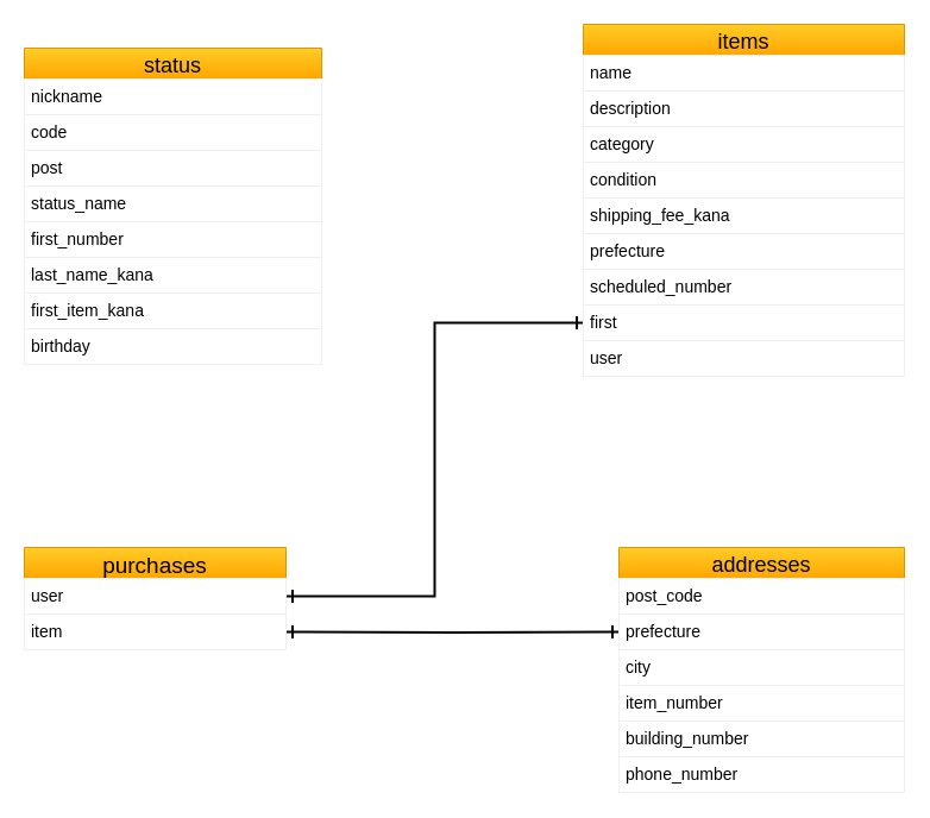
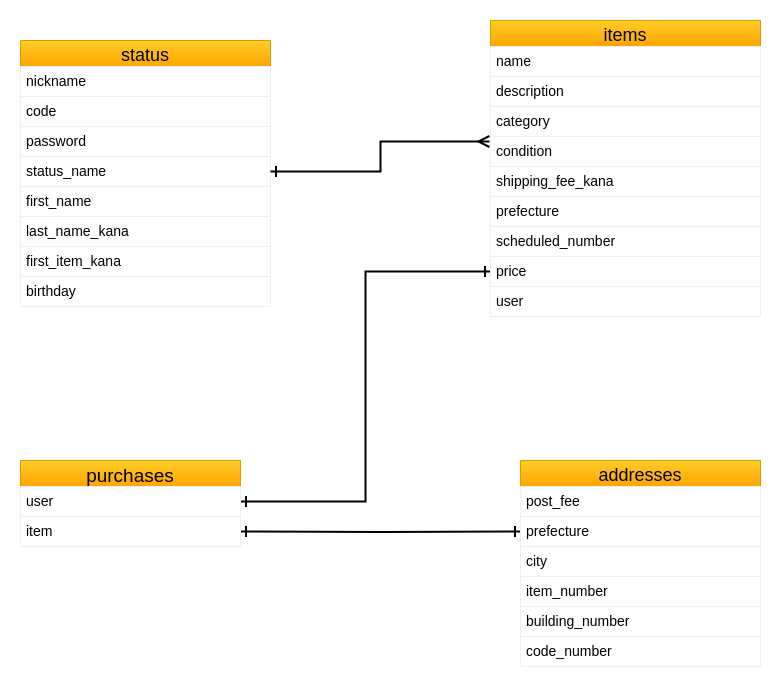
- <mxCell id="5" value="post" style="text;fillColor=none;spacingLeft=4;spacingRight=4;overflow=hidden;rotatable=0;points=[[0,0.5],[1,0.5]];portConstraint=eastwest;fontSize=14;strokeColor=#f0f0f0;" vertex="1" parent="2"><mxGeometry y="86" width="250" height="30" as="geometry" /></mxCell>
+ <mxCell id="5" value="password" style="text;fillColor=none;spacingLeft=4;spacingRight=4;overflow=hidden;rotatable=0;points=[[0,0.5],[1,0.5]];portConstraint=eastwest;fontSize=14;strokeColor=#f0f0f0;" vertex="1" parent="2"><mxGeometry y="86" width="250" height="30" as="geometry" /></mxCell>
+ <mxCell id="11" style="edgeStyle=orthogonalEdgeStyle;rounded=0;orthogonalLoop=1;jettySize=auto;html=1;exitX=1;exitY=0.5;exitDx=0;exitDy=0;entryX=-0.004;entryY=0.167;entryDx=0;entryDy=0;entryPerimeter=0;endArrow=ERmany;endFill=0;fontColor=#000000;startArrow=ERone;startFill=0;strokeWidth=2;endSize=8;startSize=8;" edge="1" parent="1" source="6" target="18"><mxGeometry relative="1" as="geometry" /></mxCell>
- <mxCell id="7" value="first_number" style="text;fillColor=none;spacingLeft=4;spacingRight=4;overflow=hidden;rotatable=0;points=[[0,0.5],[1,0.5]];portConstraint=eastwest;fontSize=14;strokeColor=#f0f0f0;" vertex="1" parent="2"><mxGeometry y="146" width="250" height="30" as="geometry" /></mxCell>
+ <mxCell id="7" value="first_name" style="text;fillColor=none;spacingLeft=4;spacingRight=4;overflow=hidden;rotatable=0;points=[[0,0.5],[1,0.5]];portConstraint=eastwest;fontSize=14;strokeColor=#f0f0f0;" vertex="1" parent="2"><mxGeometry y="146" width="250" height="30" as="geometry" /></mxCell>
- <mxCell id="22" value="first" style="text;fillColor=none;spacingLeft=4;spacingRight=4;overflow=hidden;rotatable=0;points=[[0,0.5],[1,0.5]];portConstraint=eastwest;fontSize=14;strokeColor=#f0f0f0;" vertex="1" parent="14"><mxGeometry y="236" width="270" height="30" as="geometry" /></mxCell>
+ <mxCell id="22" value="price" style="text;fillColor=none;spacingLeft=4;spacingRight=4;overflow=hidden;rotatable=0;points=[[0,0.5],[1,0.5]];portConstraint=eastwest;fontSize=14;strokeColor=#f0f0f0;" vertex="1" parent="14"><mxGeometry y="236" width="270" height="30" as="geometry" /></mxCell>
- <mxCell id="28" value="post_code" style="text;fillColor=none;spacingLeft=4;spacingRight=4;overflow=hidden;rotatable=0;points=[[0,0.5],[1,0.5]];portConstraint=eastwest;fontSize=14;strokeColor=#f0f0f0;" vertex="1" parent="27"><mxGeometry y="26" width="240" height="30" as="geometry" /></mxCell>
+ <mxCell id="28" value="post_fee" style="text;fillColor=none;spacingLeft=4;spacingRight=4;overflow=hidden;rotatable=0;points=[[0,0.5],[1,0.5]];portConstraint=eastwest;fontSize=14;strokeColor=#f0f0f0;" vertex="1" parent="27"><mxGeometry y="26" width="240" height="30" as="geometry" /></mxCell>
- <mxCell id="33" value="phone_number" style="text;fillColor=none;spacingLeft=4;spacingRight=4;overflow=hidden;rotatable=0;points=[[0,0.5],[1,0.5]];portConstraint=eastwest;fontSize=14;strokeColor=#f0f0f0;" vertex="1" parent="27"><mxGeometry y="176" width="240" height="30" as="geometry" /></mxCell>
+ <mxCell id="33" value="code_number" style="text;fillColor=none;spacingLeft=4;spacingRight=4;overflow=hidden;rotatable=0;points=[[0,0.5],[1,0.5]];portConstraint=eastwest;fontSize=14;strokeColor=#f0f0f0;" vertex="1" parent="27"><mxGeometry y="176" width="240" height="30" as="geometry" /></mxCell>
